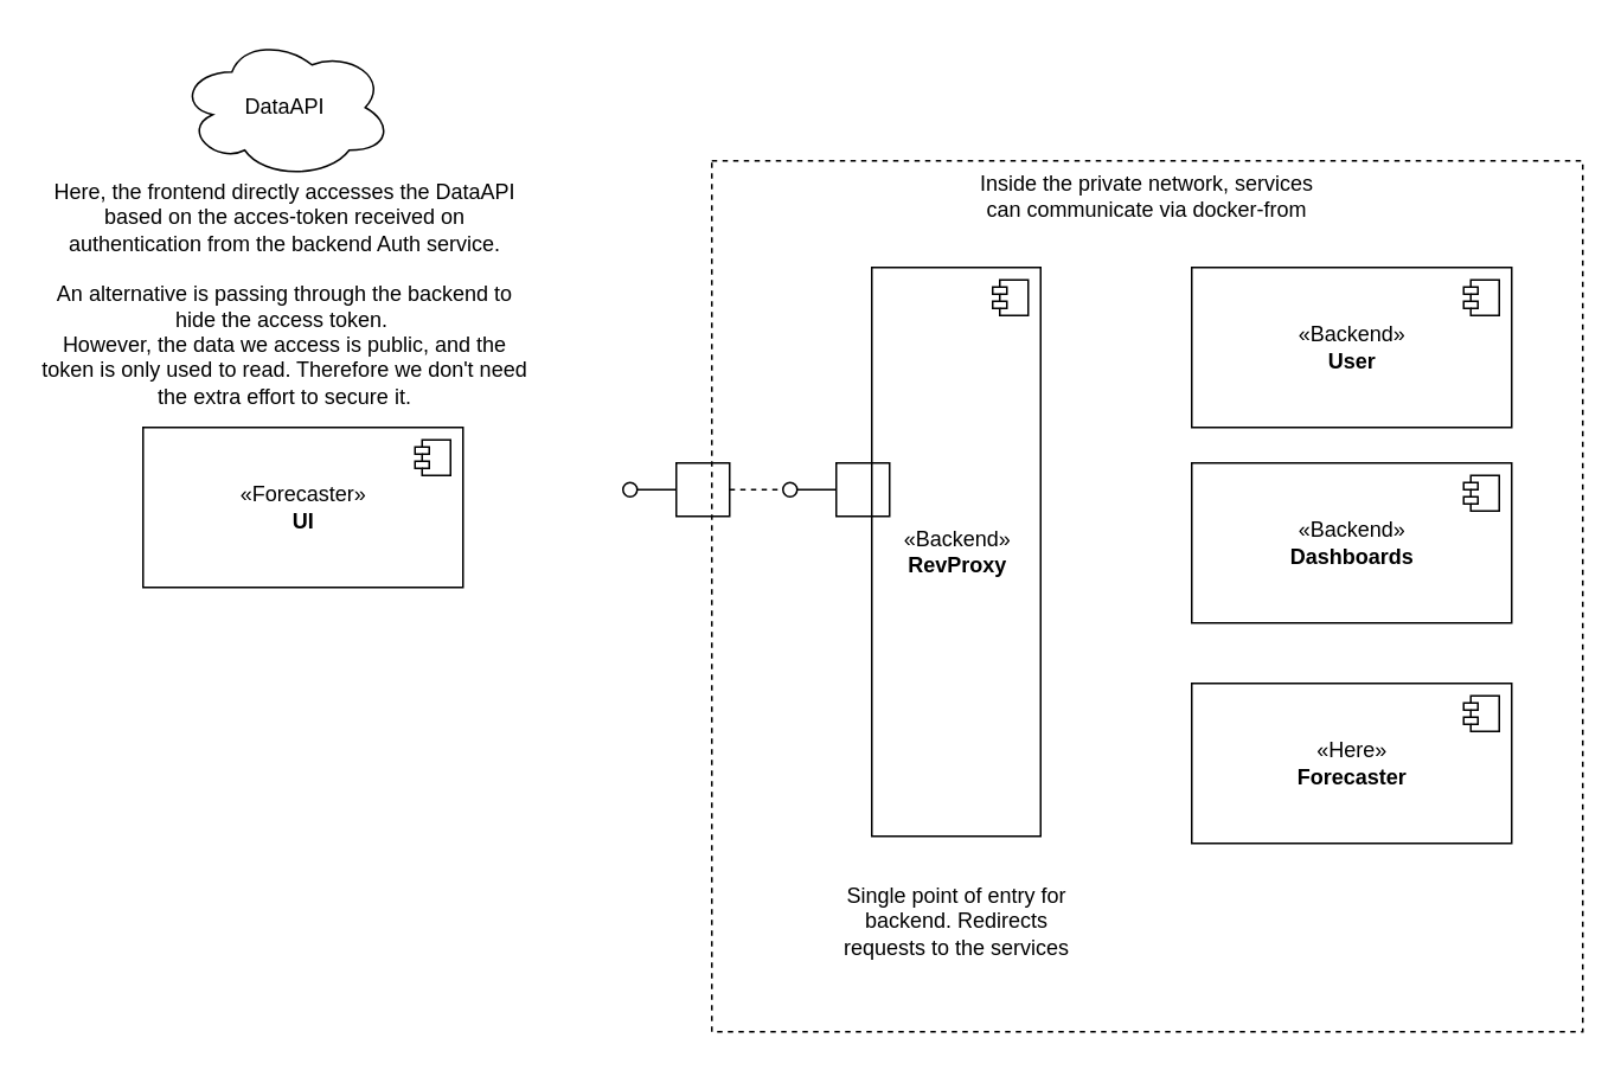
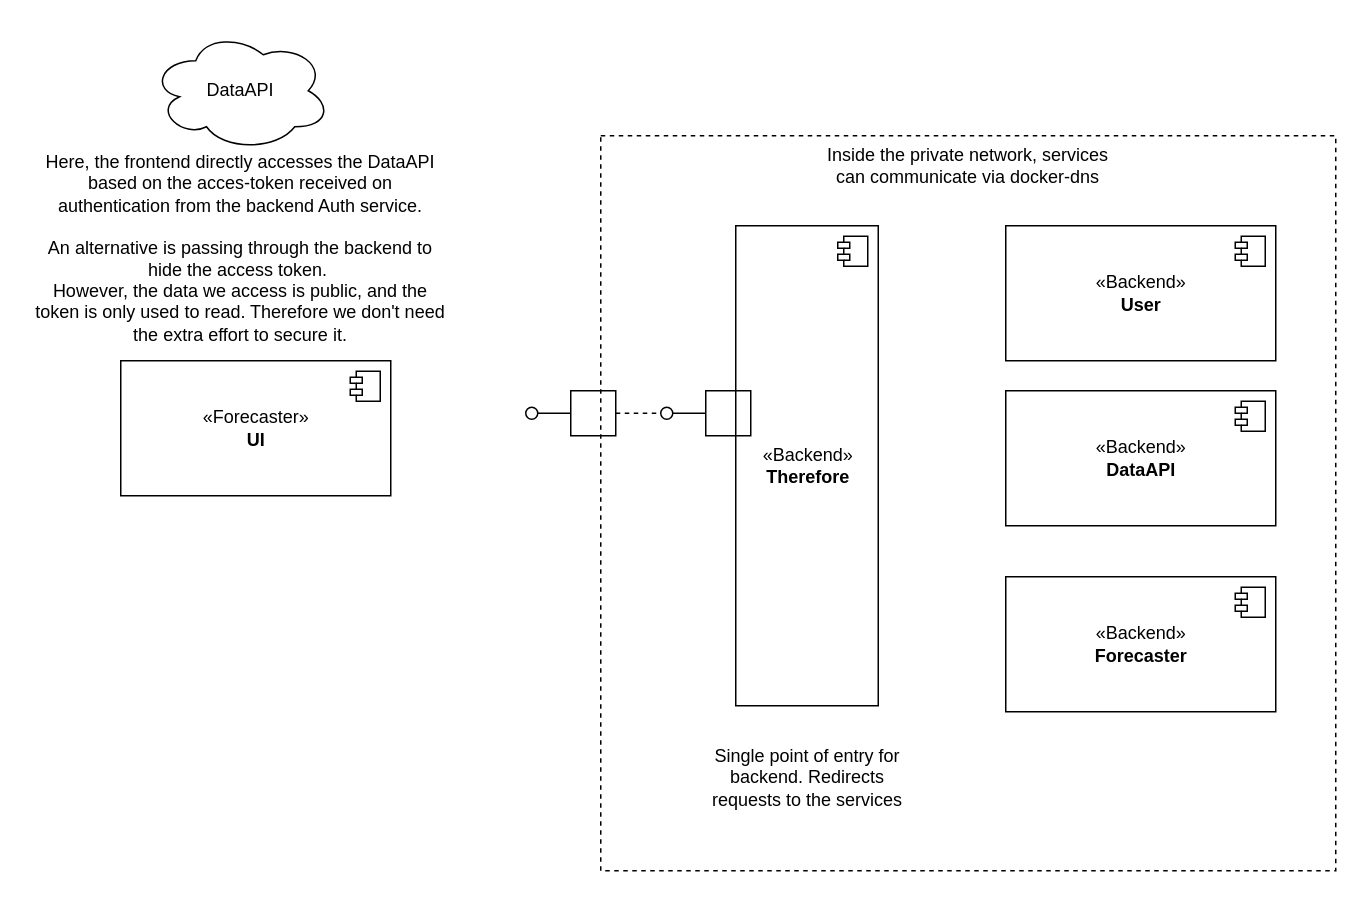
- <mxCell id="25" value="Inside the private network, services can communicate via docker-from" style="text;html=1;strokeColor=none;fillColor=none;align=center;verticalAlign=middle;whiteSpace=wrap;rounded=0;dashed=1;" parent="1" vertex="1"><mxGeometry x="540" y="80" width="210" height="60" as="geometry" /></mxCell>
+ <mxCell id="25" value="Inside the private network, services can communicate via docker-dns" style="text;html=1;strokeColor=none;fillColor=none;align=center;verticalAlign=middle;whiteSpace=wrap;rounded=0;dashed=1;" parent="1" vertex="1"><mxGeometry x="540" y="80" width="210" height="60" as="geometry" /></mxCell>
- <mxCell id="7" value="«Backend»&lt;br&gt;&lt;b&gt;Dashboards&lt;/b&gt;" style="html=1;dropTarget=0;" parent="1" vertex="1"><mxGeometry x="670" y="260" width="180" height="90" as="geometry" /></mxCell>
+ <mxCell id="7" value="«Backend»&lt;br&gt;&lt;b&gt;DataAPI&lt;/b&gt;" style="html=1;dropTarget=0;" parent="1" vertex="1"><mxGeometry x="670" y="260" width="180" height="90" as="geometry" /></mxCell>
- <mxCell id="11" value="«Backend»&lt;br&gt;&lt;b&gt;RevProxy&lt;/b&gt;" style="html=1;dropTarget=0;" parent="1" vertex="1"><mxGeometry x="490" y="150" width="95" height="320" as="geometry" /></mxCell>
+ <mxCell id="11" value="«Backend»&lt;br&gt;&lt;b&gt;Therefore&lt;/b&gt;" style="html=1;dropTarget=0;" parent="1" vertex="1"><mxGeometry x="490" y="150" width="95" height="320" as="geometry" /></mxCell>
- <mxCell id="9" value="«Here»&lt;br&gt;&lt;b&gt;Forecaster&lt;/b&gt;" style="html=1;dropTarget=0;" parent="1" vertex="1"><mxGeometry x="670" y="384" width="180" height="90" as="geometry" /></mxCell>
+ <mxCell id="9" value="«Backend»&lt;br&gt;&lt;b&gt;Forecaster&lt;/b&gt;" style="html=1;dropTarget=0;" parent="1" vertex="1"><mxGeometry x="670" y="384" width="180" height="90" as="geometry" /></mxCell>
